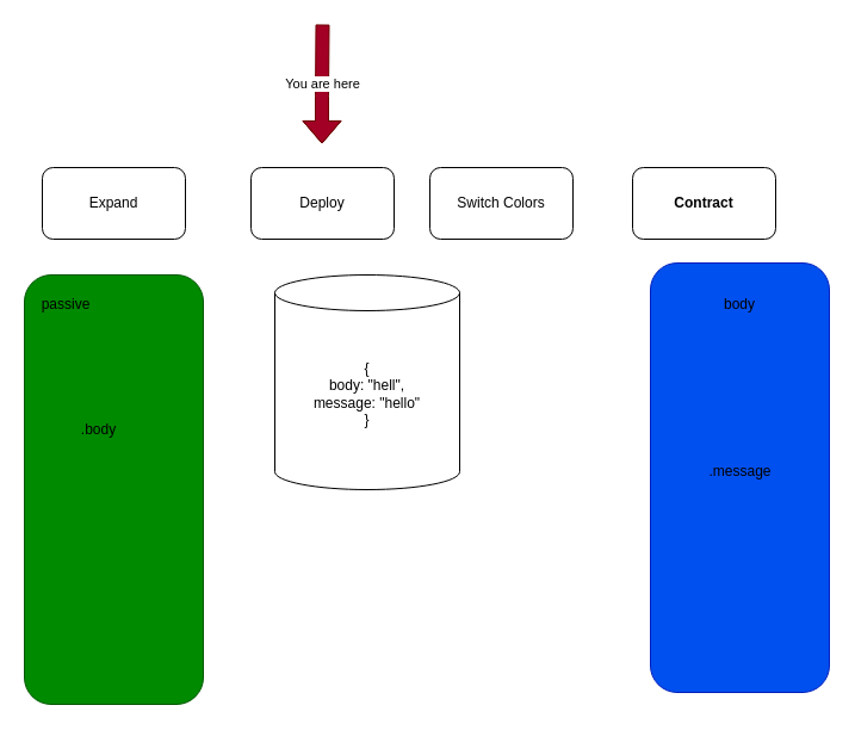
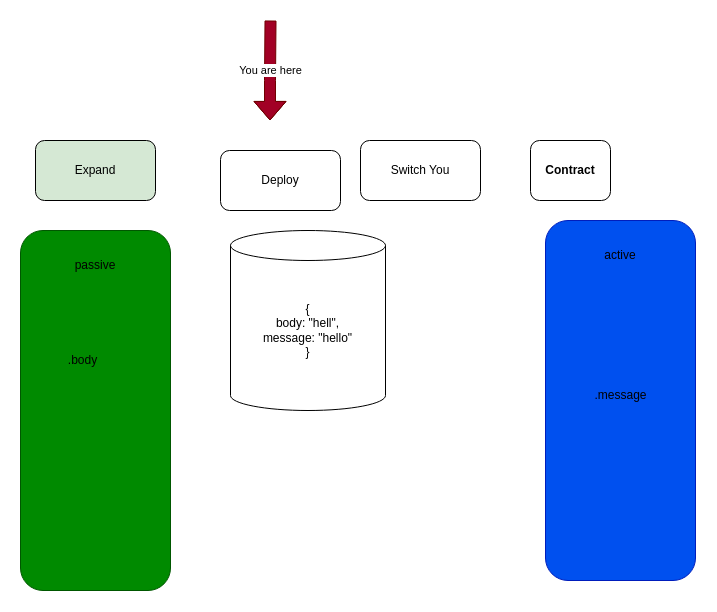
- <mxCell id="14" value="Expand" style="rounded=1;whiteSpace=wrap;html=1;" parent="1" vertex="1"><mxGeometry x="35" y="140" width="120" height="60" as="geometry" /></mxCell>
+ <mxCell id="14" value="Expand" style="rounded=1;whiteSpace=wrap;html=1;fillColor=#d5e8d4;" parent="1" vertex="1"><mxGeometry x="35" y="140" width="120" height="60" as="geometry" /></mxCell>
- <mxCell id="11" value="Deploy" style="rounded=1;whiteSpace=wrap;html=1;" parent="1" vertex="1"><mxGeometry x="210" y="140" width="120" height="60" as="geometry" /></mxCell>
+ <mxCell id="11" value="Deploy" style="rounded=1;whiteSpace=wrap;html=1;" parent="1" vertex="1"><mxGeometry x="220" y="150" width="120" height="60" as="geometry" /></mxCell>
- <mxCell id="12" value="Switch Colors" style="rounded=1;whiteSpace=wrap;html=1;" parent="1" vertex="1"><mxGeometry x="360" y="140" width="120" height="60" as="geometry" /></mxCell>
+ <mxCell id="12" value="Switch You" style="rounded=1;whiteSpace=wrap;html=1;" parent="1" vertex="1"><mxGeometry x="360" y="140" width="120" height="60" as="geometry" /></mxCell>
- <mxCell id="13" value="Contract" style="rounded=1;whiteSpace=wrap;html=1;fontStyle=1" parent="1" vertex="1"><mxGeometry x="530" y="140" width="120" height="60" as="geometry" /></mxCell>
+ <mxCell id="13" value="Contract" style="rounded=1;whiteSpace=wrap;html=1;fontStyle=1" parent="1" vertex="1"><mxGeometry x="530" y="140" width="80" height="60" as="geometry" /></mxCell>
- <mxCell id="3" value="passive" style="text;html=1;strokeColor=none;fillColor=none;align=center;verticalAlign=middle;whiteSpace=wrap;rounded=0;" parent="1" vertex="1"><mxGeometry x="25" y="240" width="60" height="30" as="geometry" /></mxCell>
+ <mxCell id="3" value="passive" style="text;html=1;strokeColor=none;fillColor=none;align=center;verticalAlign=middle;whiteSpace=wrap;rounded=0;" parent="1" vertex="1"><mxGeometry x="65" y="250" width="60" height="30" as="geometry" /></mxCell>
- <mxCell id="5" value="body" style="text;html=1;strokeColor=none;fillColor=none;align=center;verticalAlign=middle;whiteSpace=wrap;rounded=0;" parent="1" vertex="1"><mxGeometry x="590" y="240" width="60" height="30" as="geometry" /></mxCell>
+ <mxCell id="5" value="active" style="text;html=1;strokeColor=none;fillColor=none;align=center;verticalAlign=middle;whiteSpace=wrap;rounded=0;" parent="1" vertex="1"><mxGeometry x="590" y="240" width="60" height="30" as="geometry" /></mxCell>
